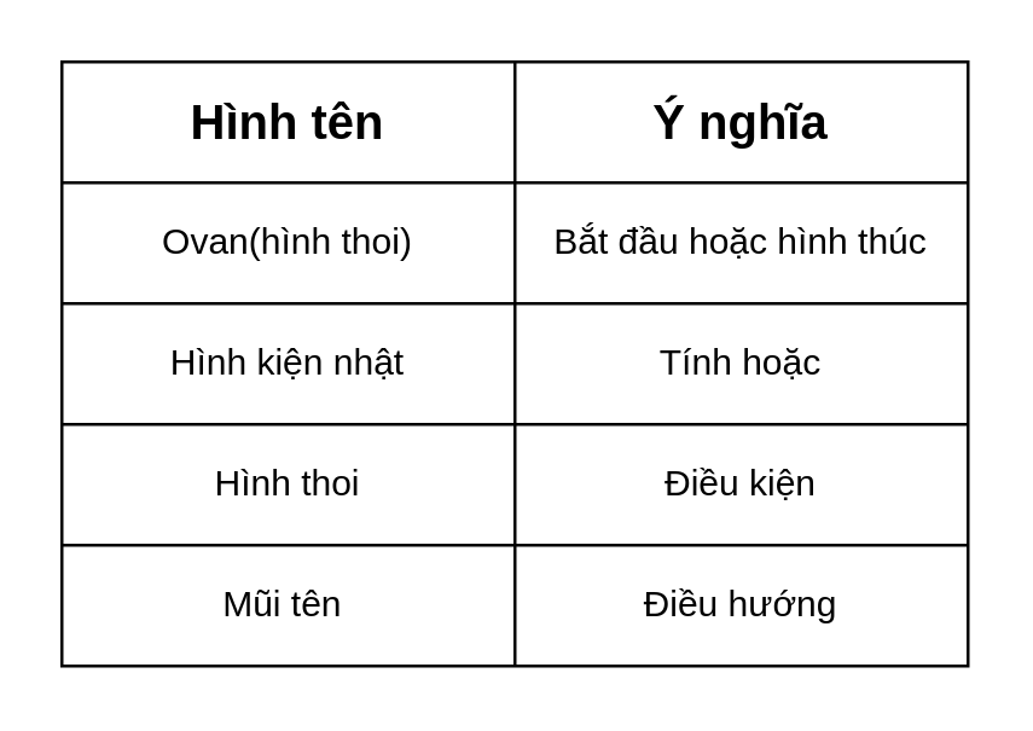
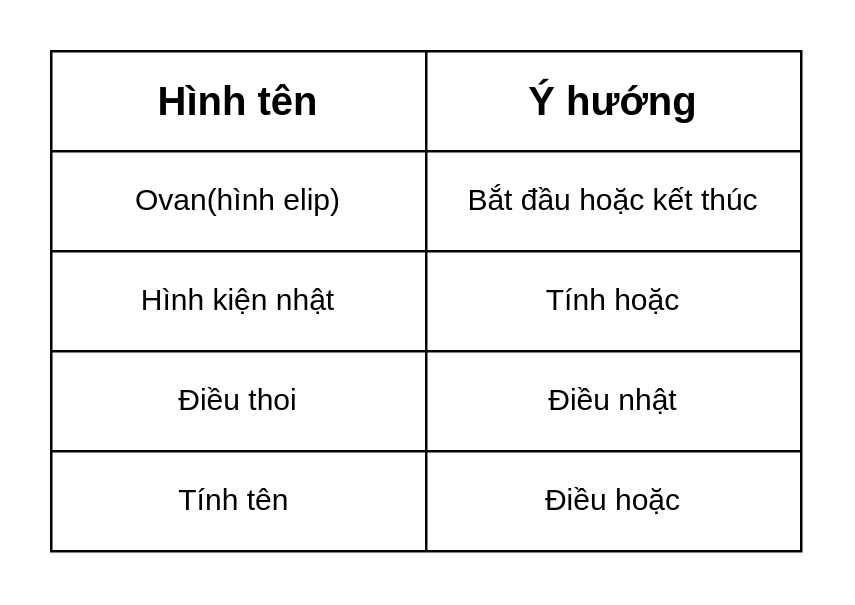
- <mxCell id="5" value="&lt;b&gt;&lt;font style=&quot;font-size: 16px;&quot;&gt;Ý nghĩa&lt;/font&gt;&lt;/b&gt;" style="shape=partialRectangle;html=1;whiteSpace=wrap;connectable=0;strokeColor=inherit;overflow=hidden;fillColor=none;top=0;left=0;bottom=0;right=0;pointerEvents=1;" vertex="1" parent="3"><mxGeometry x="150" width="150" height="40" as="geometry"><mxRectangle width="150" height="40" as="alternateBounds" /></mxGeometry></mxCell>
+ <mxCell id="5" value="&lt;b&gt;&lt;font style=&quot;font-size: 16px;&quot;&gt;Ý hướng&lt;/font&gt;&lt;/b&gt;" style="shape=partialRectangle;html=1;whiteSpace=wrap;connectable=0;strokeColor=inherit;overflow=hidden;fillColor=none;top=0;left=0;bottom=0;right=0;pointerEvents=1;" vertex="1" parent="3"><mxGeometry x="150" width="150" height="40" as="geometry"><mxRectangle width="150" height="40" as="alternateBounds" /></mxGeometry></mxCell>
- <mxCell id="7" value="Ovan(hình thoi)" style="shape=partialRectangle;html=1;whiteSpace=wrap;connectable=0;strokeColor=inherit;overflow=hidden;fillColor=none;top=0;left=0;bottom=0;right=0;pointerEvents=1;" vertex="1" parent="6"><mxGeometry width="150" height="40" as="geometry"><mxRectangle width="150" height="40" as="alternateBounds" /></mxGeometry></mxCell>
+ <mxCell id="7" value="Ovan(hình elip)" style="shape=partialRectangle;html=1;whiteSpace=wrap;connectable=0;strokeColor=inherit;overflow=hidden;fillColor=none;top=0;left=0;bottom=0;right=0;pointerEvents=1;" vertex="1" parent="6"><mxGeometry width="150" height="40" as="geometry"><mxRectangle width="150" height="40" as="alternateBounds" /></mxGeometry></mxCell>
- <mxCell id="8" value="Bắt đầu hoặc hình thúc" style="shape=partialRectangle;html=1;whiteSpace=wrap;connectable=0;strokeColor=inherit;overflow=hidden;fillColor=none;top=0;left=0;bottom=0;right=0;pointerEvents=1;" vertex="1" parent="6"><mxGeometry x="150" width="150" height="40" as="geometry"><mxRectangle width="150" height="40" as="alternateBounds" /></mxGeometry></mxCell>
+ <mxCell id="8" value="Bắt đầu hoặc kết thúc" style="shape=partialRectangle;html=1;whiteSpace=wrap;connectable=0;strokeColor=inherit;overflow=hidden;fillColor=none;top=0;left=0;bottom=0;right=0;pointerEvents=1;" vertex="1" parent="6"><mxGeometry x="150" width="150" height="40" as="geometry"><mxRectangle width="150" height="40" as="alternateBounds" /></mxGeometry></mxCell>
- <mxCell id="13" value="Hình thoi" style="shape=partialRectangle;html=1;whiteSpace=wrap;connectable=0;strokeColor=inherit;overflow=hidden;fillColor=none;top=0;left=0;bottom=0;right=0;pointerEvents=1;" vertex="1" parent="12"><mxGeometry width="150" height="40" as="geometry"><mxRectangle width="150" height="40" as="alternateBounds" /></mxGeometry></mxCell>
+ <mxCell id="13" value="Điều thoi" style="shape=partialRectangle;html=1;whiteSpace=wrap;connectable=0;strokeColor=inherit;overflow=hidden;fillColor=none;top=0;left=0;bottom=0;right=0;pointerEvents=1;" vertex="1" parent="12"><mxGeometry width="150" height="40" as="geometry"><mxRectangle width="150" height="40" as="alternateBounds" /></mxGeometry></mxCell>
- <mxCell id="14" value="Điều kiện" style="shape=partialRectangle;html=1;whiteSpace=wrap;connectable=0;strokeColor=inherit;overflow=hidden;fillColor=none;top=0;left=0;bottom=0;right=0;pointerEvents=1;" vertex="1" parent="12"><mxGeometry x="150" width="150" height="40" as="geometry"><mxRectangle width="150" height="40" as="alternateBounds" /></mxGeometry></mxCell>
+ <mxCell id="14" value="Điều nhật" style="shape=partialRectangle;html=1;whiteSpace=wrap;connectable=0;strokeColor=inherit;overflow=hidden;fillColor=none;top=0;left=0;bottom=0;right=0;pointerEvents=1;" vertex="1" parent="12"><mxGeometry x="150" width="150" height="40" as="geometry"><mxRectangle width="150" height="40" as="alternateBounds" /></mxGeometry></mxCell>
- <mxCell id="16" value="Mũi tên&amp;nbsp;" style="shape=partialRectangle;html=1;whiteSpace=wrap;connectable=0;strokeColor=inherit;overflow=hidden;fillColor=none;top=0;left=0;bottom=0;right=0;pointerEvents=1;" vertex="1" parent="15"><mxGeometry width="150" height="40" as="geometry"><mxRectangle width="150" height="40" as="alternateBounds" /></mxGeometry></mxCell>
+ <mxCell id="16" value="Tính tên&amp;nbsp;" style="shape=partialRectangle;html=1;whiteSpace=wrap;connectable=0;strokeColor=inherit;overflow=hidden;fillColor=none;top=0;left=0;bottom=0;right=0;pointerEvents=1;" vertex="1" parent="15"><mxGeometry width="150" height="40" as="geometry"><mxRectangle width="150" height="40" as="alternateBounds" /></mxGeometry></mxCell>
- <mxCell id="17" value="Điều hướng" style="shape=partialRectangle;html=1;whiteSpace=wrap;connectable=0;strokeColor=inherit;overflow=hidden;fillColor=none;top=0;left=0;bottom=0;right=0;pointerEvents=1;" vertex="1" parent="15"><mxGeometry x="150" width="150" height="40" as="geometry"><mxRectangle width="150" height="40" as="alternateBounds" /></mxGeometry></mxCell>
+ <mxCell id="17" value="Điều hoặc" style="shape=partialRectangle;html=1;whiteSpace=wrap;connectable=0;strokeColor=inherit;overflow=hidden;fillColor=none;top=0;left=0;bottom=0;right=0;pointerEvents=1;" vertex="1" parent="15"><mxGeometry x="150" width="150" height="40" as="geometry"><mxRectangle width="150" height="40" as="alternateBounds" /></mxGeometry></mxCell>
